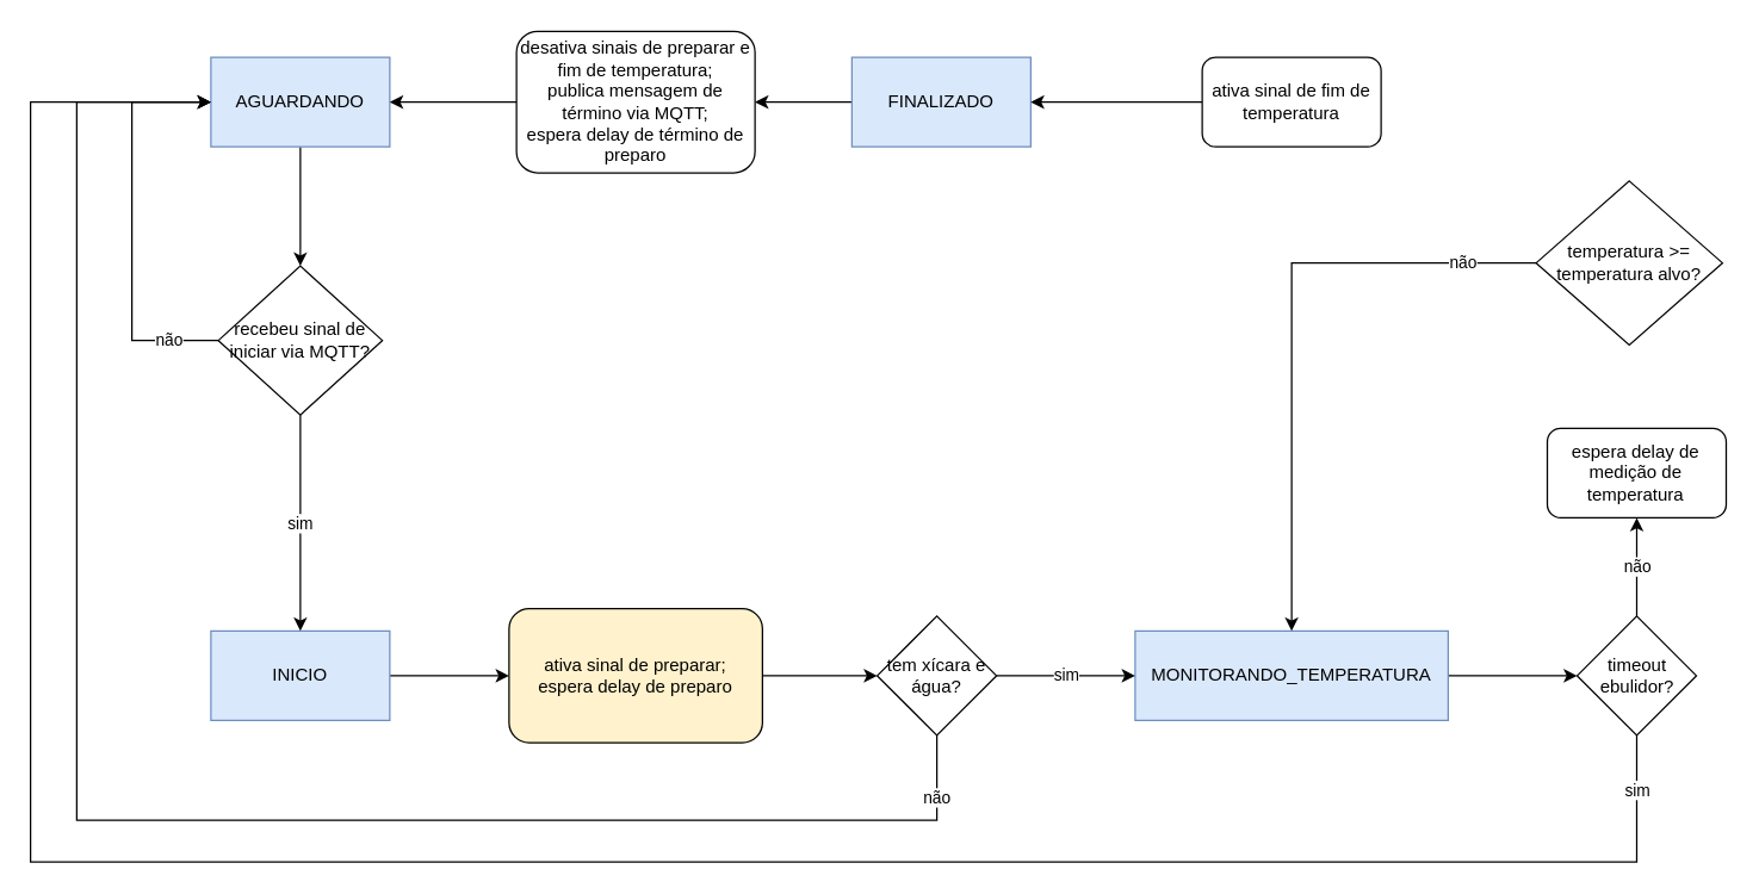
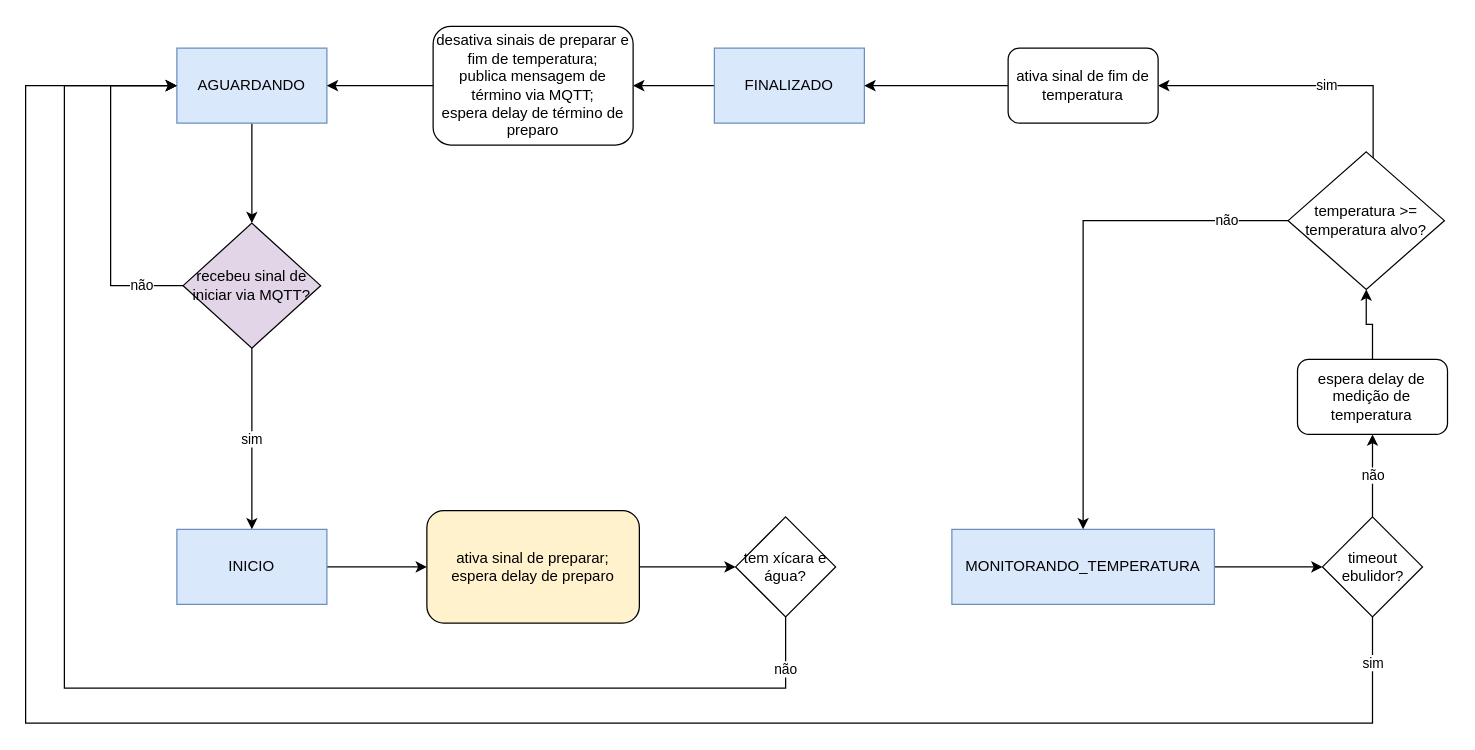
+ <mxCell id="22" value="sim" style="edgeStyle=orthogonalEdgeStyle;rounded=0;orthogonalLoop=1;jettySize=auto;html=1;" edge="1" parent="1" source="23" target="25"><mxGeometry x="-0.174" relative="1" as="geometry"><mxPoint x="911" y="68" as="targetPoint" /><Array as="points"><mxPoint x="1098" y="68" /></Array><mxPoint as="offset" /></mxGeometry></mxCell>
- <mxCell id="12" value="recebeu sinal de iniciar via MQTT?" style="rhombus;whiteSpace=wrap;html=1;rounded=0;" vertex="1" parent="1"><mxGeometry x="146" y="178" width="110" height="100" as="geometry" /></mxCell>
+ <mxCell id="12" value="recebeu sinal de iniciar via MQTT?" style="rhombus;whiteSpace=wrap;html=1;rounded=0;fillColor=#e1d5e7;" vertex="1" parent="1"><mxGeometry x="146" y="178" width="110" height="100" as="geometry" /></mxCell>
+ <mxCell id="28" style="edgeStyle=orthogonalEdgeStyle;rounded=0;orthogonalLoop=1;jettySize=auto;html=1;entryX=0.5;entryY=1;entryDx=0;entryDy=0;" edge="1" parent="1" source="29" target="23"><mxGeometry relative="1" as="geometry" /></mxCell>
- <mxCell id="14" value="sim" style="edgeStyle=orthogonalEdgeStyle;rounded=0;orthogonalLoop=1;jettySize=auto;html=1;entryX=0;entryY=0.5;entryDx=0;entryDy=0;" edge="1" parent="1" source="15" target="9"><mxGeometry relative="1" as="geometry" /></mxCell>
